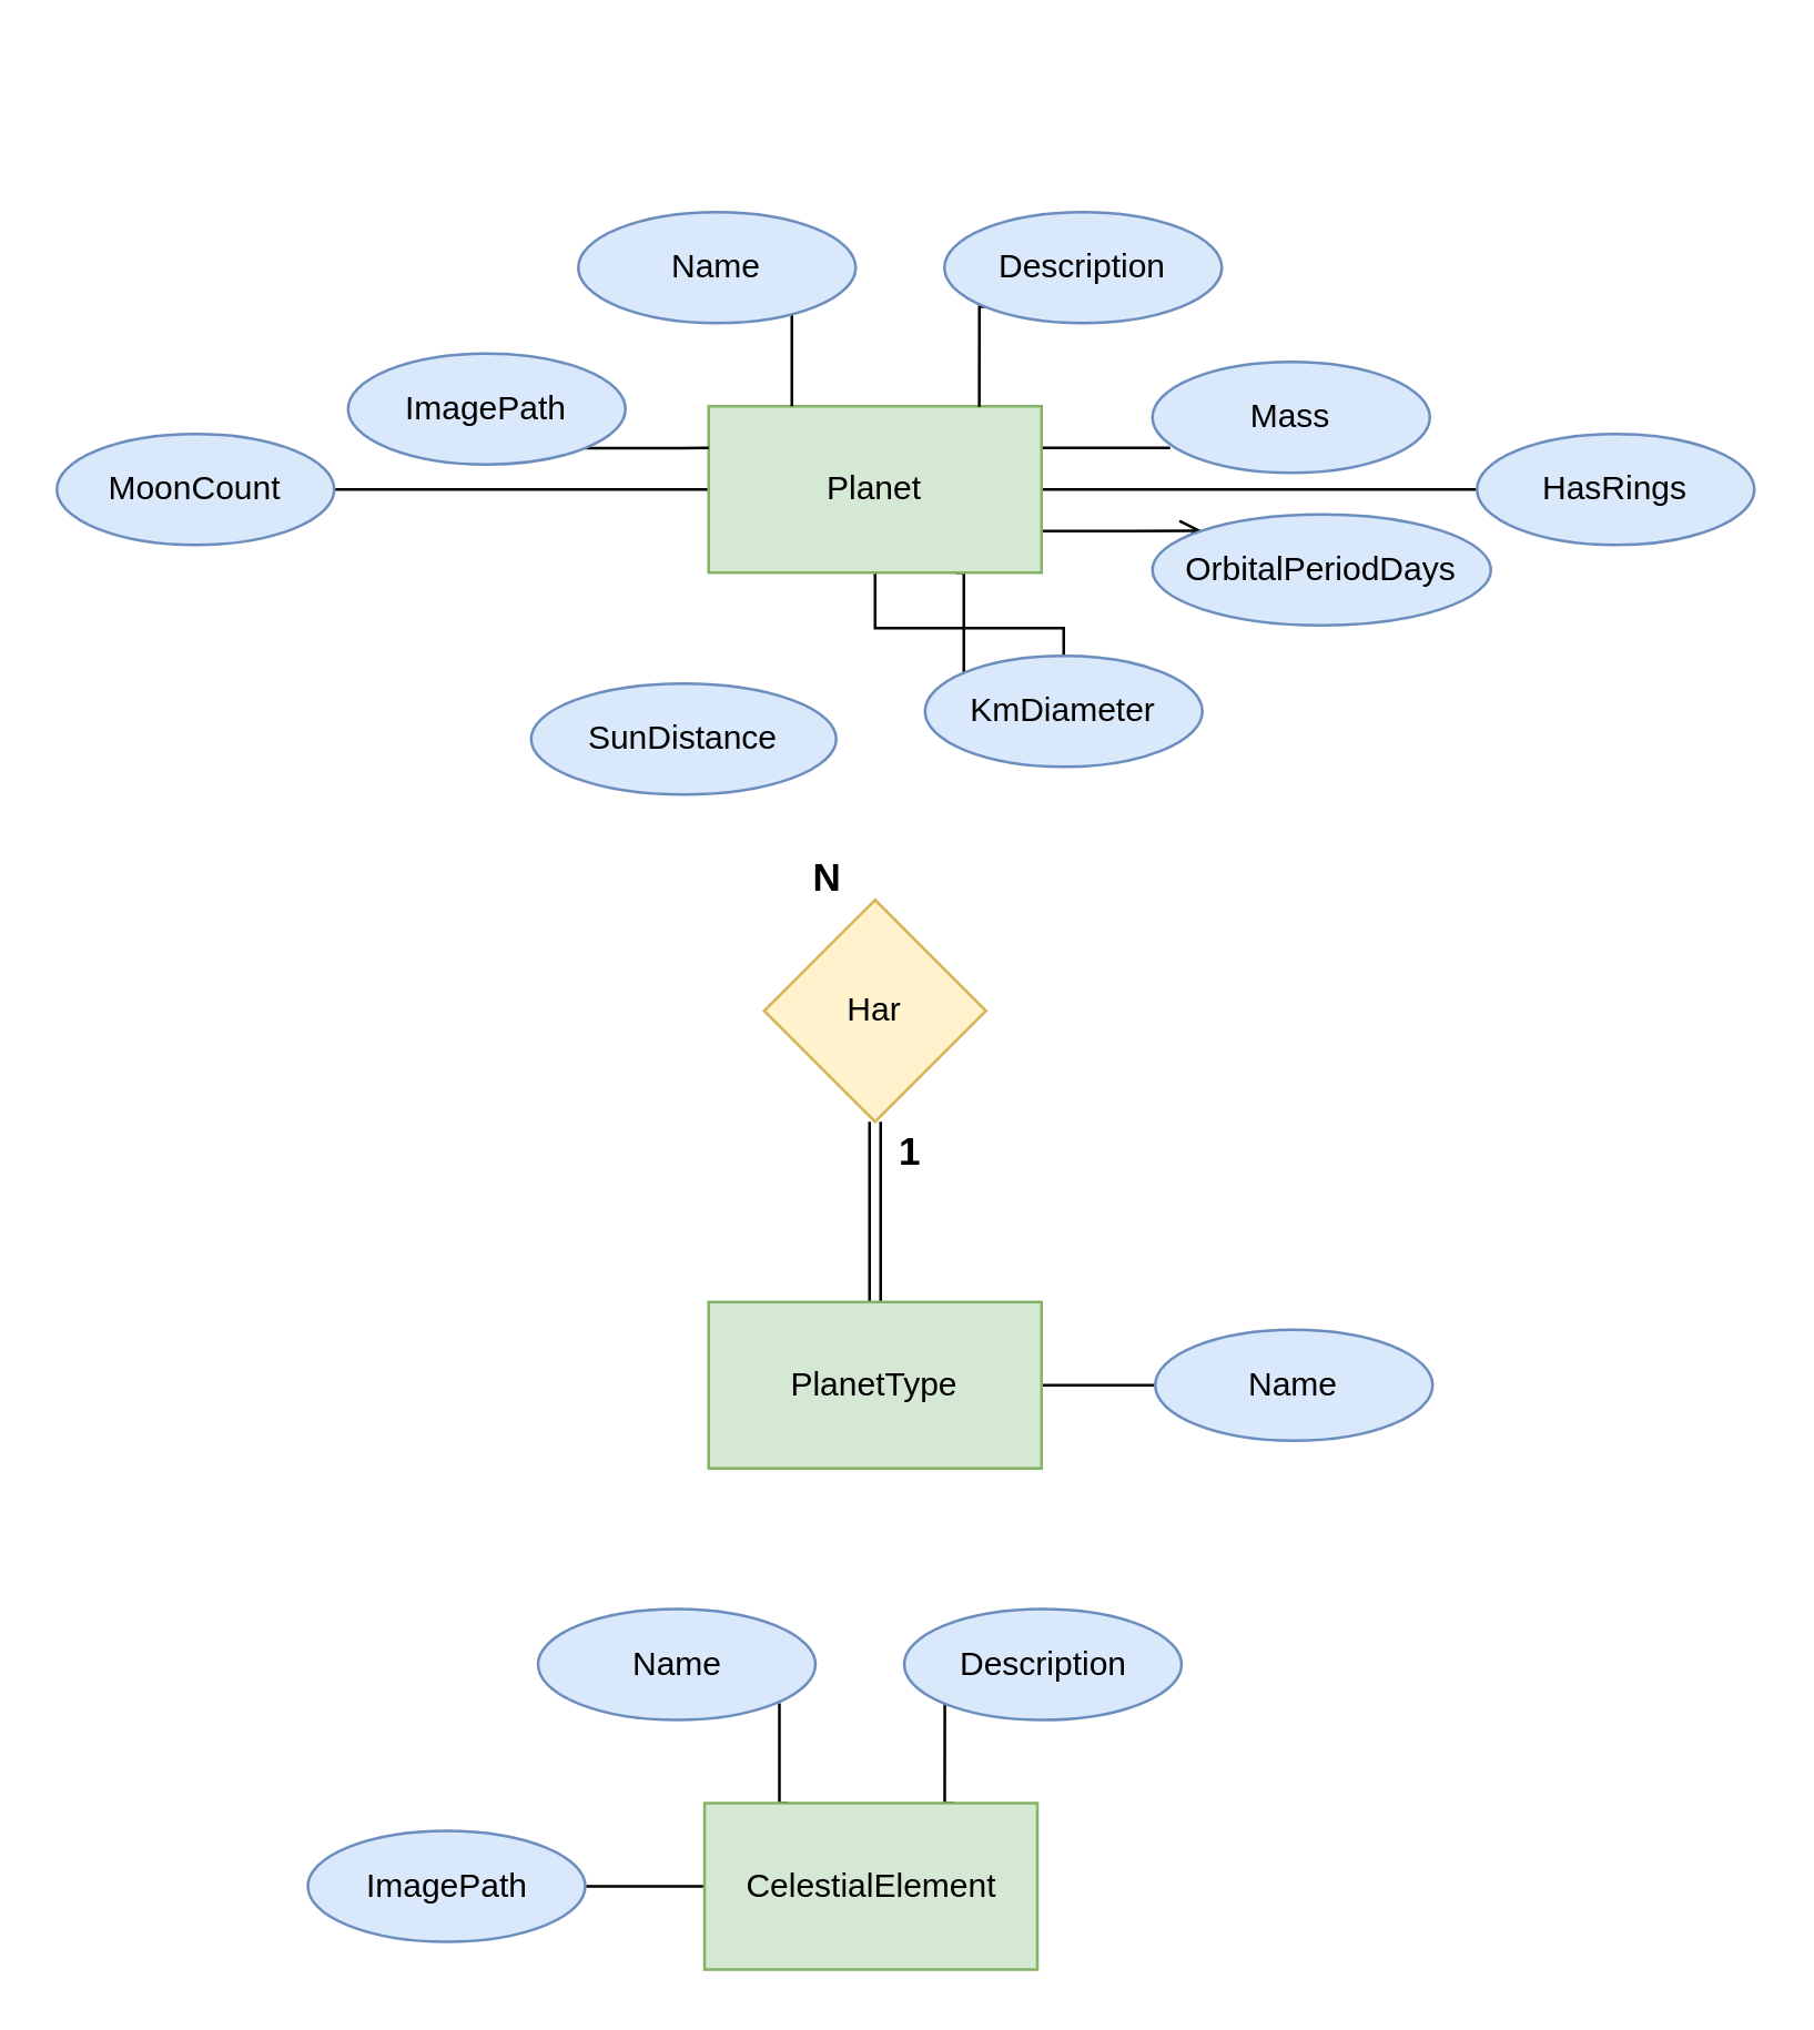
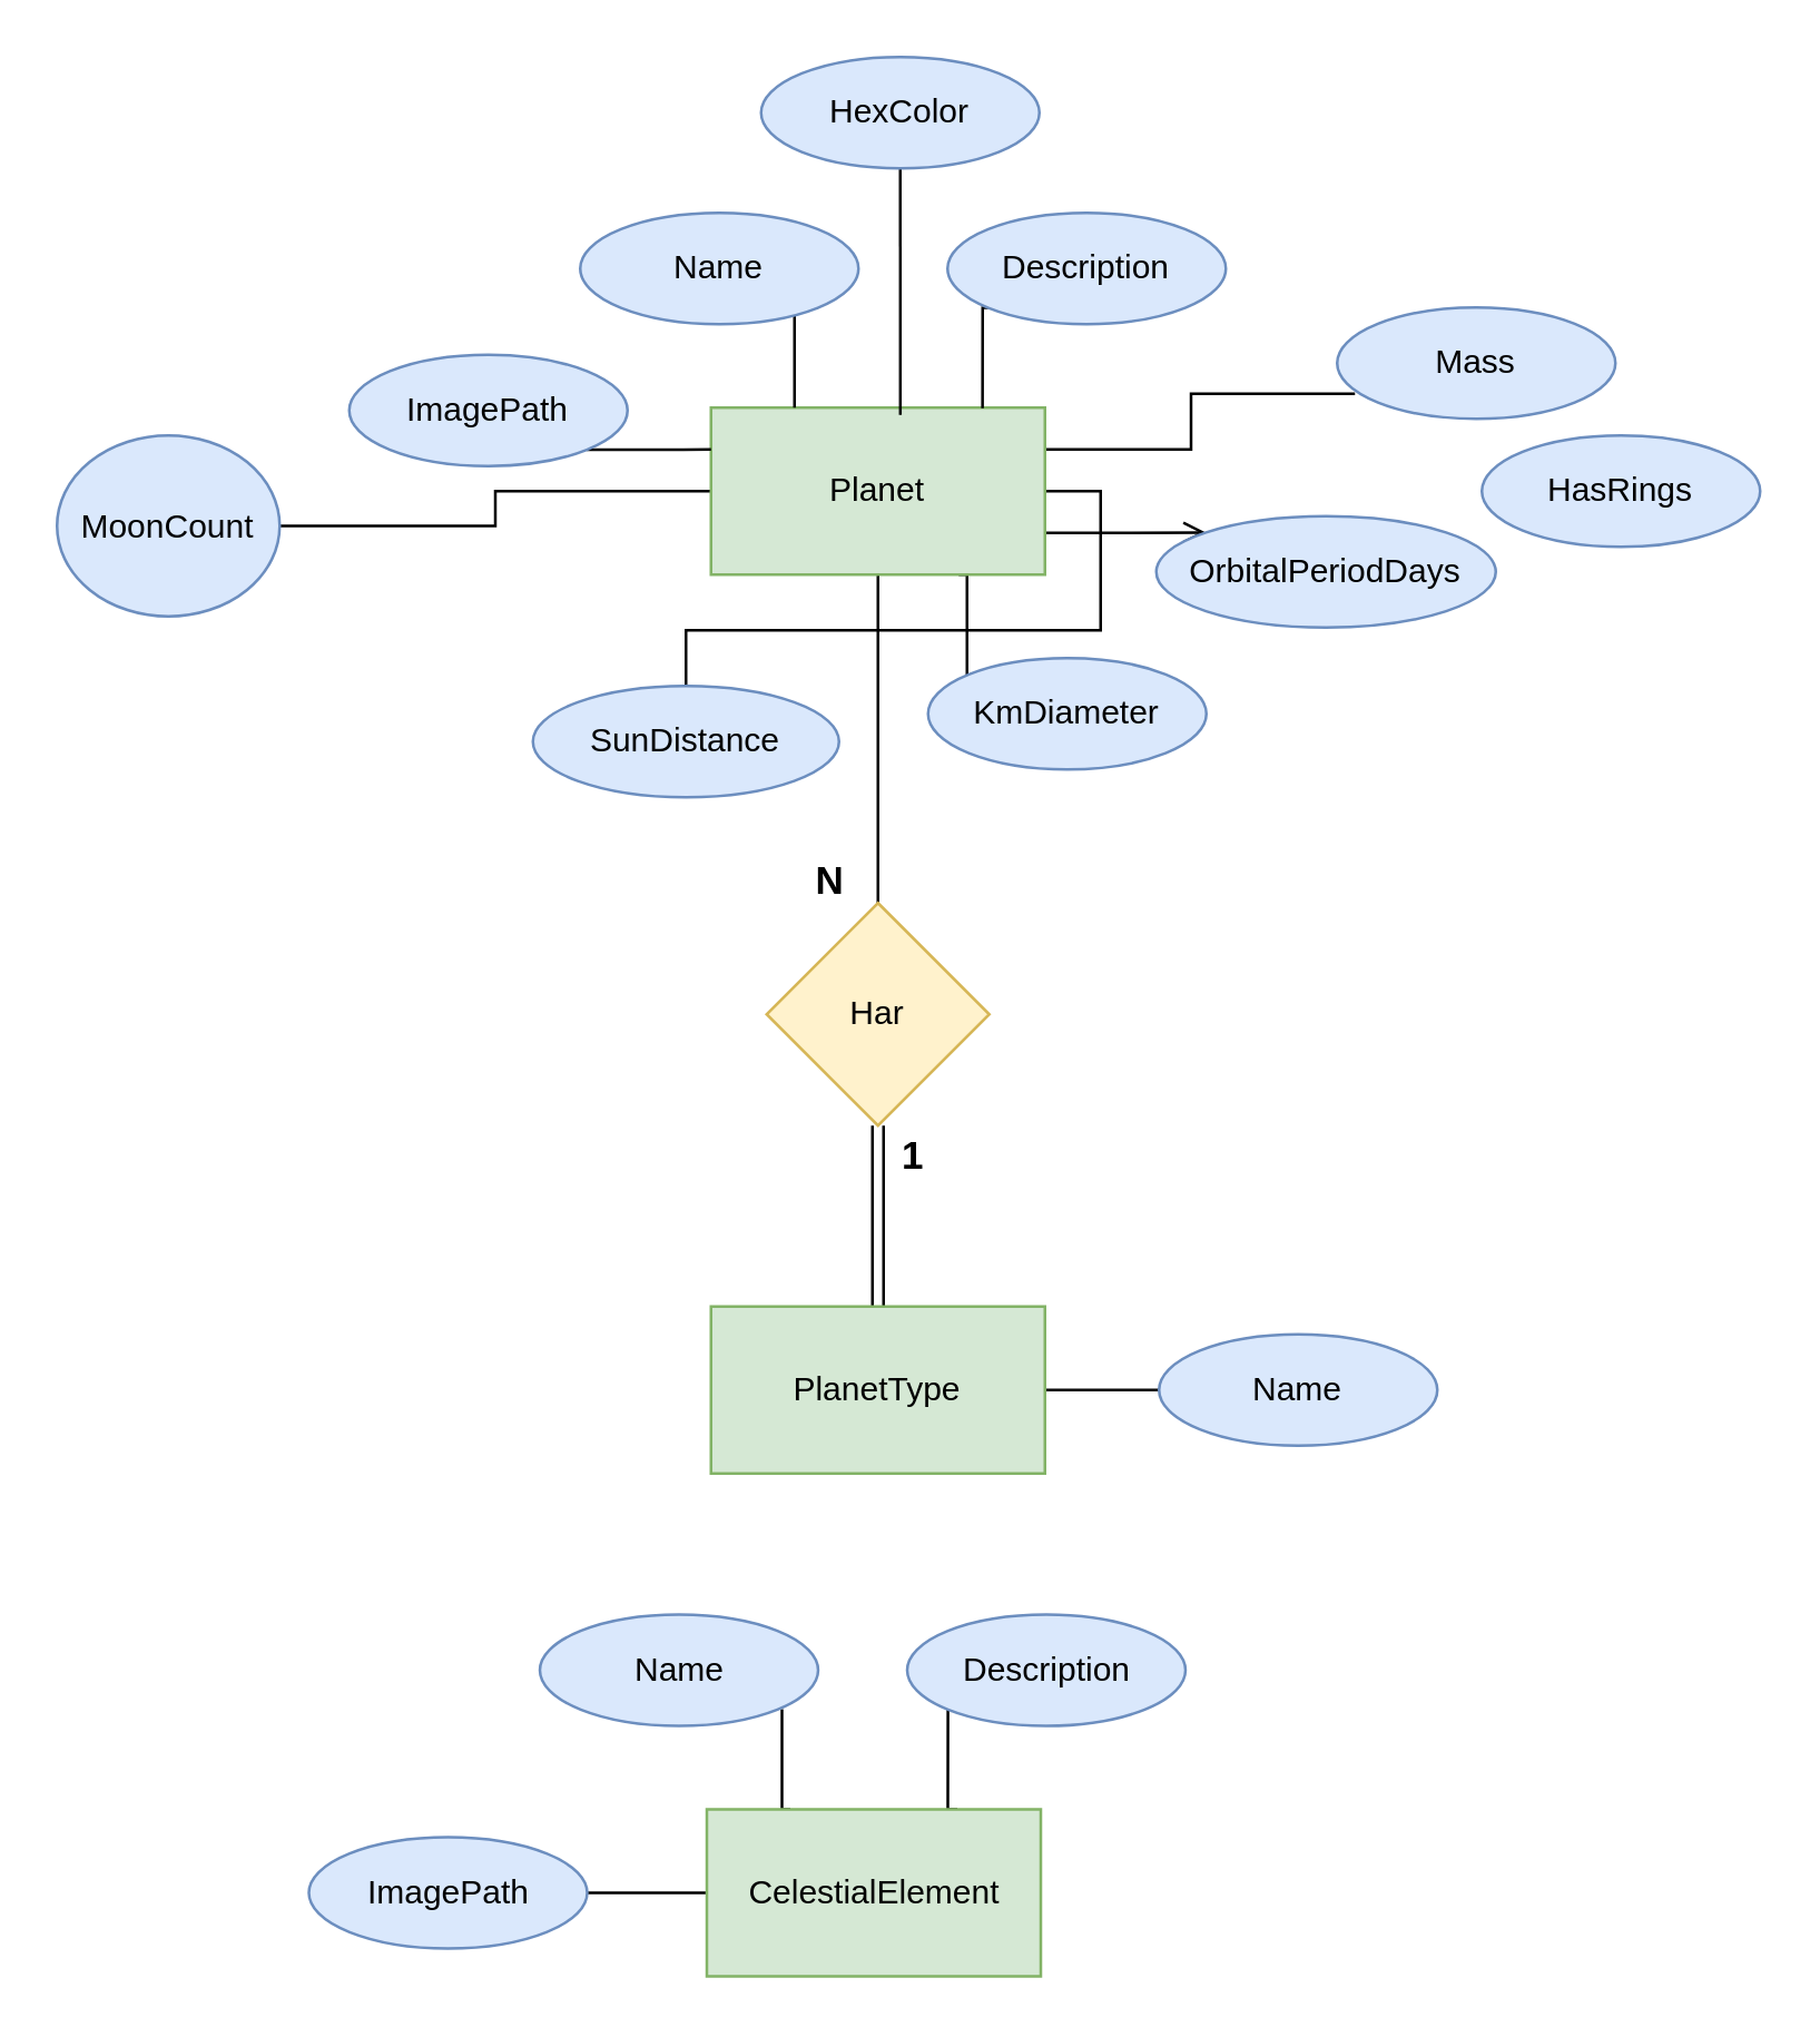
+ <mxCell id="23" value="HexColor" style="ellipse;whiteSpace=wrap;html=1;fillColor=#dae8fc;strokeColor=#6c8ebf;" vertex="1" parent="1"><mxGeometry x="273" y="20" width="100" height="40" as="geometry" /></mxCell>
+ <mxCell id="22" style="edgeStyle=orthogonalEdgeStyle;rounded=0;html=1;exitX=0.5;exitY=1;entryX=0.567;entryY=0.043;entryPerimeter=0;endArrow=none;endFill=0;jettySize=auto;orthogonalLoop=1;" edge="1" parent="1" source="23" target="15"><mxGeometry relative="1" as="geometry" /></mxCell>
- <mxCell id="24" value="Mass&lt;br&gt;" style="ellipse;whiteSpace=wrap;html=1;fillColor=#dae8fc;strokeColor=#6c8ebf;" vertex="1" parent="1"><mxGeometry x="415" y="130" width="100" height="40" as="geometry" /></mxCell>
+ <mxCell id="24" value="Mass&lt;br&gt;" style="ellipse;whiteSpace=wrap;html=1;fillColor=#dae8fc;strokeColor=#6c8ebf;" vertex="1" parent="1"><mxGeometry x="480" y="110" width="100" height="40" as="geometry" /></mxCell>
- <mxCell id="29" value="MoonCount&lt;br&gt;" style="ellipse;whiteSpace=wrap;html=1;fillColor=#dae8fc;strokeColor=#6c8ebf;" vertex="1" parent="1"><mxGeometry x="20" y="156" width="100" height="40" as="geometry" /></mxCell>
+ <mxCell id="29" value="MoonCount&lt;br&gt;" style="ellipse;whiteSpace=wrap;html=1;fillColor=#dae8fc;strokeColor=#6c8ebf;" vertex="1" parent="1"><mxGeometry x="20" y="156" width="80" height="65" as="geometry" /></mxCell>
- <mxCell id="11" style="edgeStyle=orthogonalEdgeStyle;rounded=0;html=1;exitX=1;exitY=0.5;entryX=0;entryY=0.5;endArrow=none;endFill=0;jettySize=auto;orthogonalLoop=1;" edge="1" parent="1" source="15" target="28"><mxGeometry relative="1" as="geometry" /></mxCell>
+ <mxCell id="11" style="edgeStyle=orthogonalEdgeStyle;rounded=0;html=1;exitX=1;exitY=0.5;endArrow=none;endFill=0;jettySize=auto;orthogonalLoop=1;" edge="1" parent="1" source="15" target="31"><mxGeometry relative="1" as="geometry" /></mxCell>
- <mxCell id="13" style="edgeStyle=orthogonalEdgeStyle;rounded=0;html=1;exitX=0.5;exitY=1;endArrow=none;endFill=0;jettySize=auto;orthogonalLoop=1;" edge="1" parent="1" source="15" target="30"><mxGeometry relative="1" as="geometry" /></mxCell>
+ <mxCell id="13" style="edgeStyle=orthogonalEdgeStyle;rounded=0;html=1;exitX=0.5;exitY=1;entryX=0.5;entryY=0;endArrow=none;endFill=0;jettySize=auto;orthogonalLoop=1;" edge="1" parent="1" source="15" target="27"><mxGeometry relative="1" as="geometry" /></mxCell>
